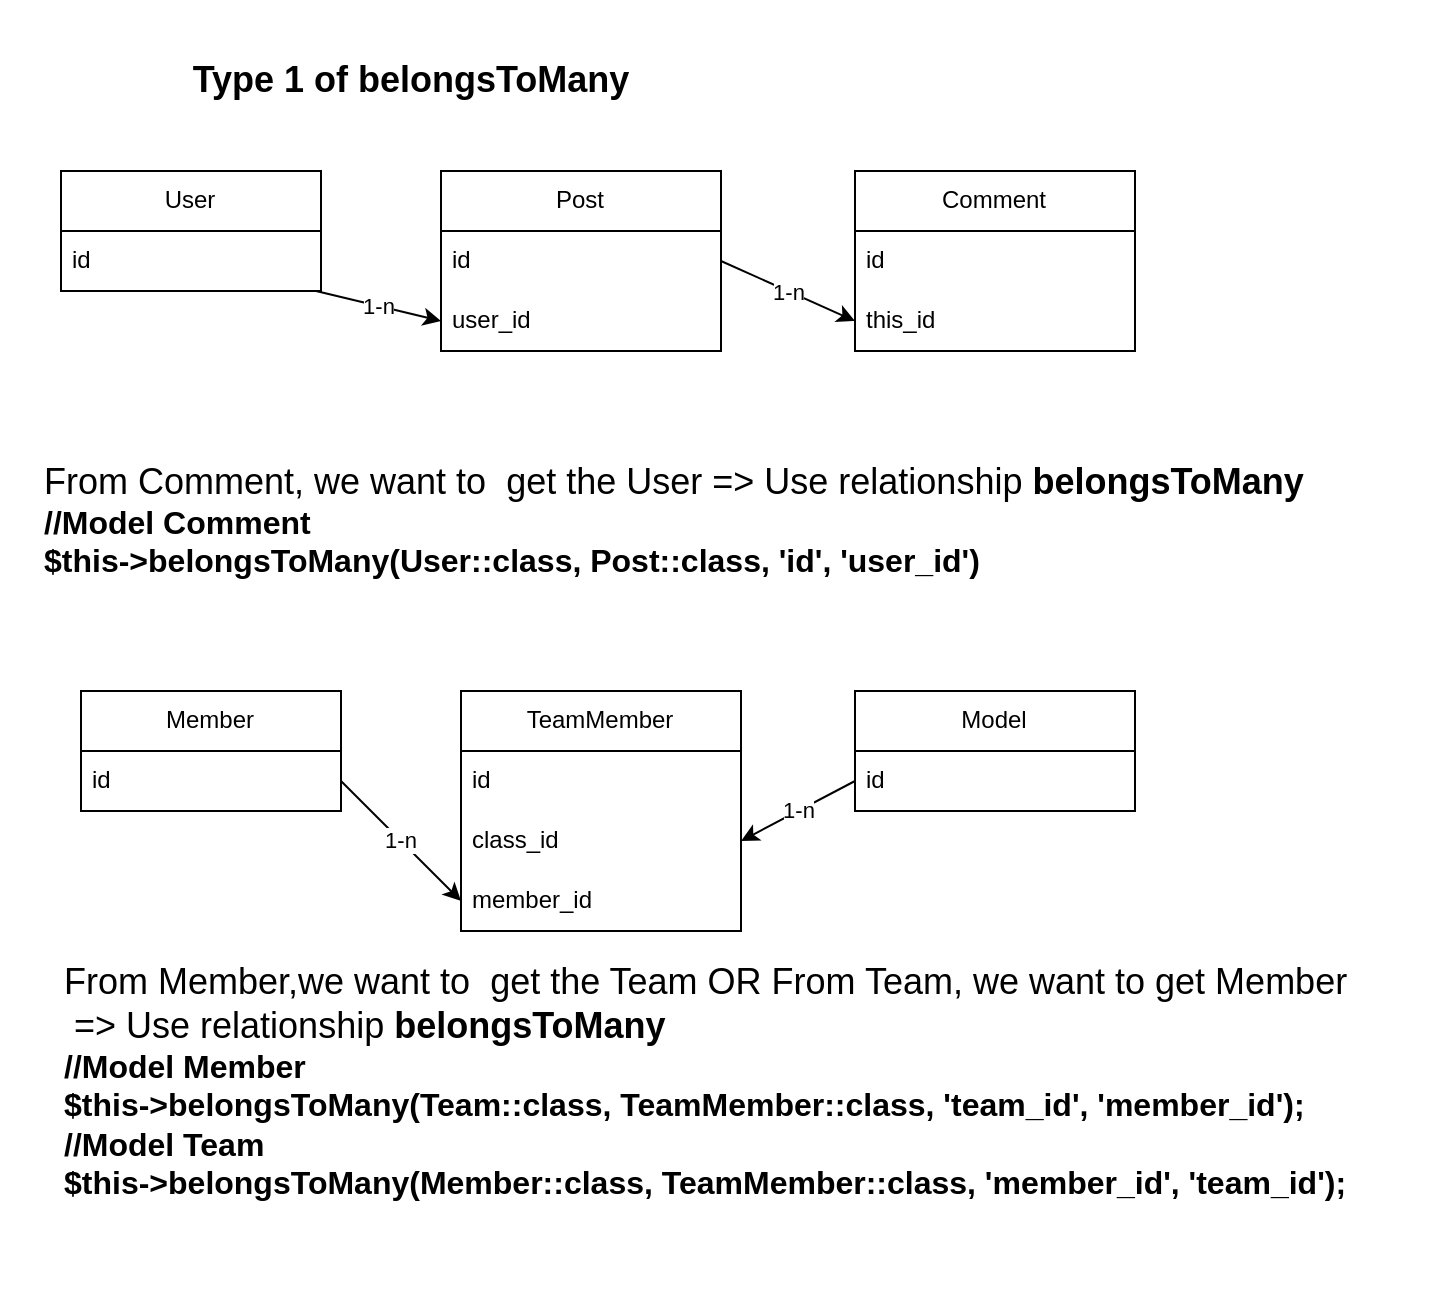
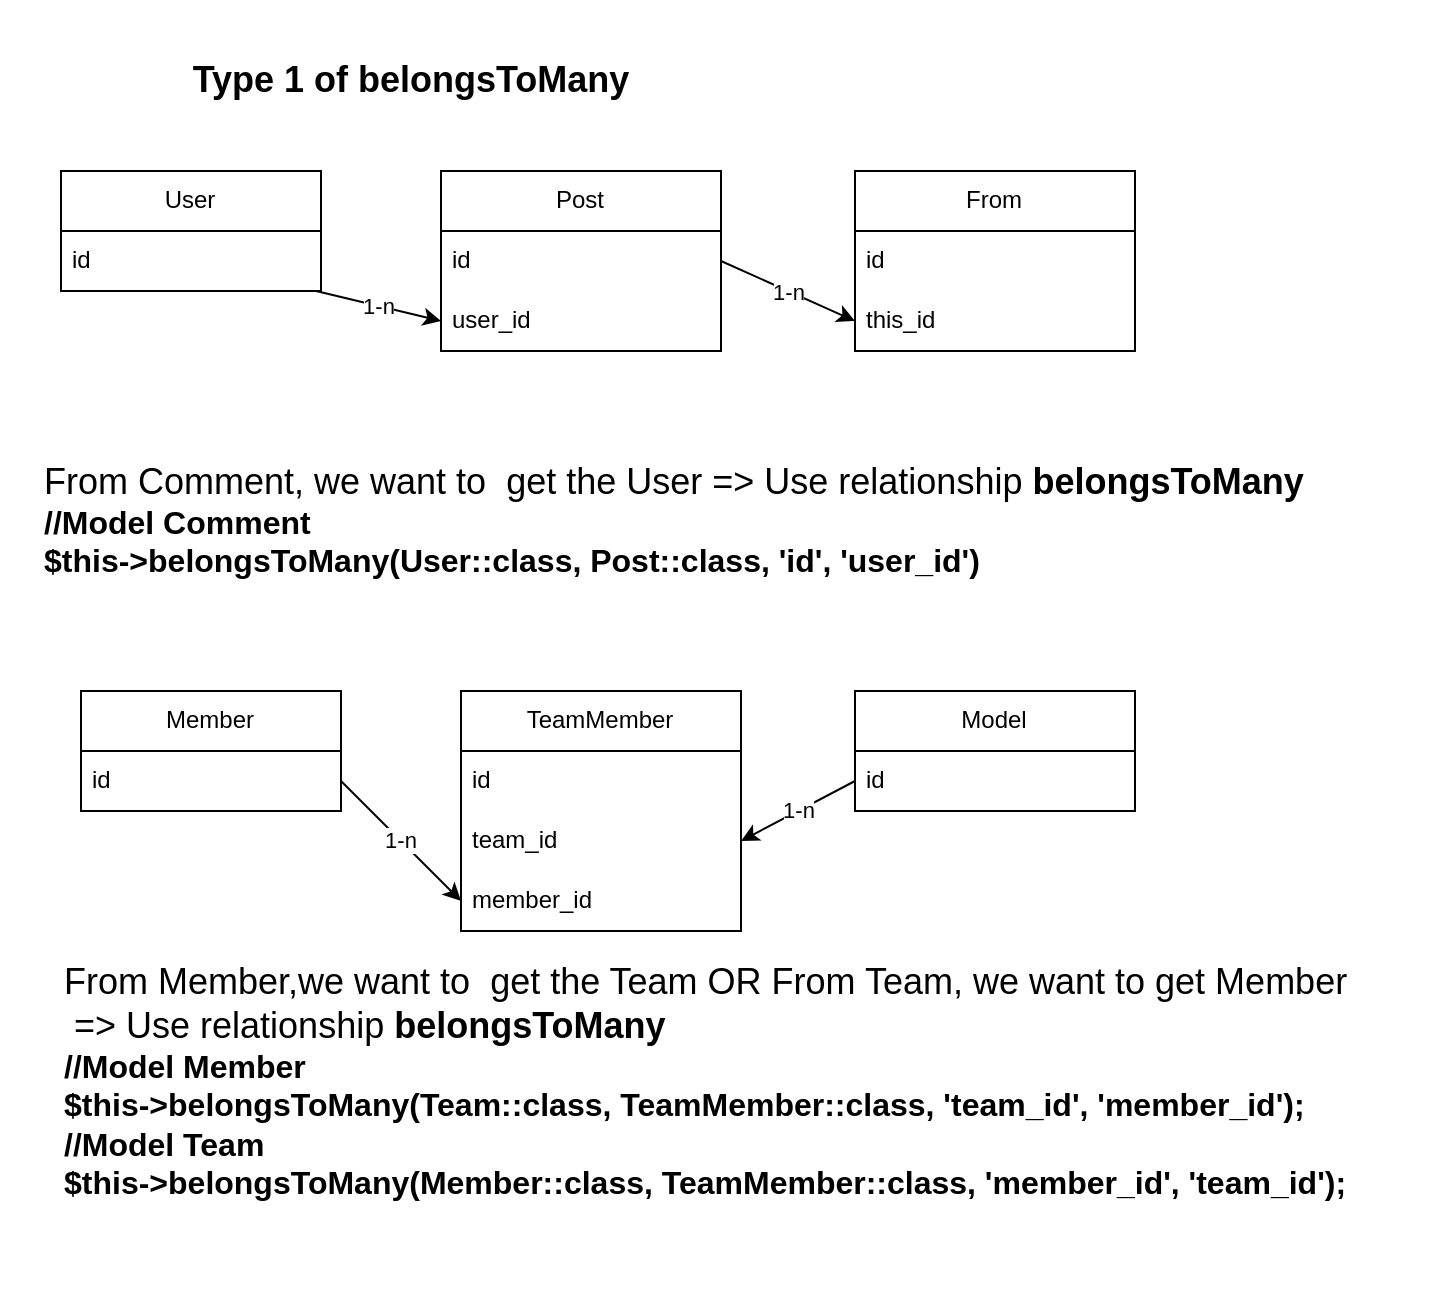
- <mxCell id="7" value="Comment" style="swimlane;fontStyle=0;childLayout=stackLayout;horizontal=1;startSize=30;horizontalStack=0;resizeParent=1;resizeParentMax=0;resizeLast=0;collapsible=1;marginBottom=0;whiteSpace=wrap;html=1;" vertex="1" parent="1"><mxGeometry x="427" y="85" width="140" height="90" as="geometry" /></mxCell>
+ <mxCell id="7" value="From" style="swimlane;fontStyle=0;childLayout=stackLayout;horizontal=1;startSize=30;horizontalStack=0;resizeParent=1;resizeParentMax=0;resizeLast=0;collapsible=1;marginBottom=0;whiteSpace=wrap;html=1;" vertex="1" parent="1"><mxGeometry x="427" y="85" width="140" height="90" as="geometry" /></mxCell>
- <mxCell id="22" value="class_id" style="text;strokeColor=none;fillColor=none;align=left;verticalAlign=middle;spacingLeft=4;spacingRight=4;overflow=hidden;points=[[0,0.5],[1,0.5]];portConstraint=eastwest;rotatable=0;whiteSpace=wrap;html=1;" vertex="1" parent="20"><mxGeometry y="60" width="140" height="30" as="geometry" /></mxCell>
+ <mxCell id="22" value="team_id" style="text;strokeColor=none;fillColor=none;align=left;verticalAlign=middle;spacingLeft=4;spacingRight=4;overflow=hidden;points=[[0,0.5],[1,0.5]];portConstraint=eastwest;rotatable=0;whiteSpace=wrap;html=1;" vertex="1" parent="20"><mxGeometry y="60" width="140" height="30" as="geometry" /></mxCell>
